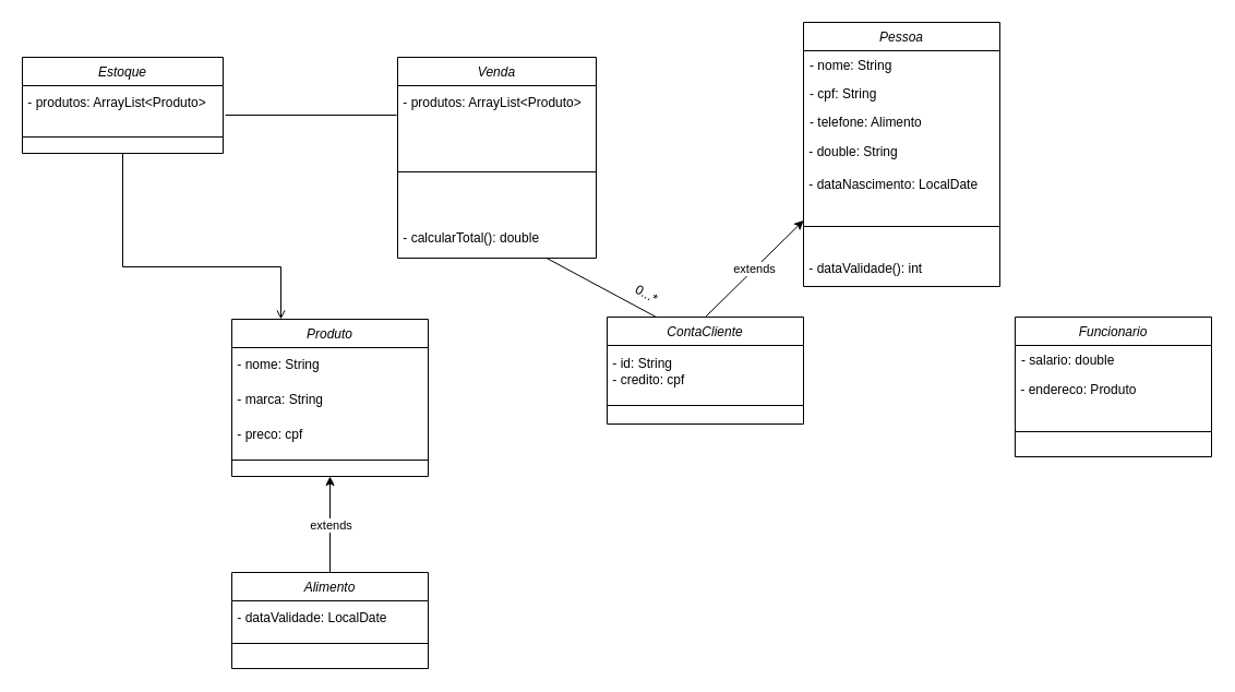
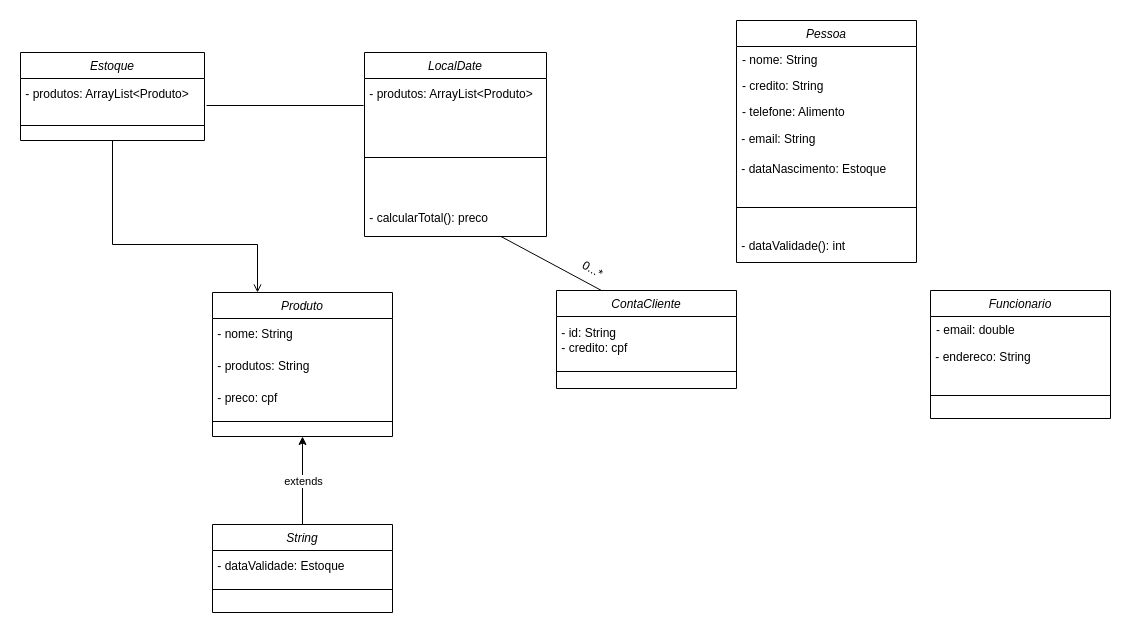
- <mxCell id="24" value="Venda" style="swimlane;fontStyle=2;align=center;verticalAlign=top;childLayout=stackLayout;horizontal=1;startSize=26;horizontalStack=0;resizeParent=1;resizeLast=0;collapsible=1;marginBottom=0;rounded=0;shadow=0;strokeWidth=1;" vertex="1" parent="1"><mxGeometry x="364" y="52" width="182" height="184" as="geometry"><mxRectangle x="230" y="140" width="160" height="26" as="alternateBounds" /></mxGeometry></mxCell>
+ <mxCell id="24" value="LocalDate" style="swimlane;fontStyle=2;align=center;verticalAlign=top;childLayout=stackLayout;horizontal=1;startSize=26;horizontalStack=0;resizeParent=1;resizeLast=0;collapsible=1;marginBottom=0;rounded=0;shadow=0;strokeWidth=1;" vertex="1" parent="1"><mxGeometry x="364" y="52" width="182" height="184" as="geometry"><mxRectangle x="230" y="140" width="160" height="26" as="alternateBounds" /></mxGeometry></mxCell>
- <mxCell id="4" value="- cpf: String" style="text;align=left;verticalAlign=top;spacingLeft=4;spacingRight=4;overflow=hidden;rotatable=0;points=[[0,0.5],[1,0.5]];portConstraint=eastwest;rounded=0;shadow=0;html=0;" vertex="1" parent="2"><mxGeometry y="52" width="180" height="26" as="geometry" /></mxCell>
+ <mxCell id="4" value="- credito: String" style="text;align=left;verticalAlign=top;spacingLeft=4;spacingRight=4;overflow=hidden;rotatable=0;points=[[0,0.5],[1,0.5]];portConstraint=eastwest;rounded=0;shadow=0;html=0;" vertex="1" parent="2"><mxGeometry y="52" width="180" height="26" as="geometry" /></mxCell>
- <mxCell id="6" value="&amp;nbsp;- double: String" style="text;html=1;align=left;verticalAlign=middle;resizable=0;points=[];autosize=1;strokeColor=none;fillColor=none;" vertex="1" parent="2"><mxGeometry y="104" width="180" height="30" as="geometry" /></mxCell>
+ <mxCell id="6" value="&amp;nbsp;- email: String" style="text;html=1;align=left;verticalAlign=middle;resizable=0;points=[];autosize=1;strokeColor=none;fillColor=none;" vertex="1" parent="2"><mxGeometry y="104" width="180" height="30" as="geometry" /></mxCell>
- <mxCell id="7" value="&amp;nbsp;- dataNascimento: LocalDate" style="text;html=1;align=left;verticalAlign=middle;resizable=0;points=[];autosize=1;strokeColor=none;fillColor=none;" vertex="1" parent="2"><mxGeometry y="134" width="180" height="30" as="geometry" /></mxCell>
+ <mxCell id="7" value="&amp;nbsp;- dataNascimento: Estoque" style="text;html=1;align=left;verticalAlign=middle;resizable=0;points=[];autosize=1;strokeColor=none;fillColor=none;" vertex="1" parent="2"><mxGeometry y="134" width="180" height="30" as="geometry" /></mxCell>
- <mxCell id="27" value="&amp;nbsp;- calcularTotal(): double" style="text;html=1;align=left;verticalAlign=top;resizable=0;points=[];autosize=1;strokeColor=none;fillColor=none;" vertex="1" parent="24"><mxGeometry y="152" width="182" height="32" as="geometry" /></mxCell>
+ <mxCell id="27" value="&amp;nbsp;- calcularTotal(): preco" style="text;html=1;align=left;verticalAlign=top;resizable=0;points=[];autosize=1;strokeColor=none;fillColor=none;" vertex="1" parent="24"><mxGeometry y="152" width="182" height="32" as="geometry" /></mxCell>
- <mxCell id="17" value="" style="endArrow=classic;html=1;rounded=0;exitX=0.5;exitY=0;exitDx=0;exitDy=0;entryX=0;entryY=0.75;entryDx=0;entryDy=0;" edge="1" parent="1" source="10" target="2"><mxGeometry relative="1" as="geometry"><mxPoint x="716" y="250" as="sourcePoint" /><mxPoint x="816" y="250" as="targetPoint" /></mxGeometry></mxCell>
- <mxCell id="18" value="extends" style="edgeLabel;resizable=0;html=1;align=center;verticalAlign=middle;" connectable="0" vertex="1" parent="17"><mxGeometry relative="1" as="geometry" /></mxCell>
- <mxCell id="14" value="- salario: double" style="text;align=left;verticalAlign=top;spacingLeft=4;spacingRight=4;overflow=hidden;rotatable=0;points=[[0,0.5],[1,0.5]];portConstraint=eastwest;rounded=0;shadow=0;html=0;" vertex="1" parent="13"><mxGeometry y="26" width="180" height="26" as="geometry" /></mxCell>
+ <mxCell id="14" value="- email: double" style="text;align=left;verticalAlign=top;spacingLeft=4;spacingRight=4;overflow=hidden;rotatable=0;points=[[0,0.5],[1,0.5]];portConstraint=eastwest;rounded=0;shadow=0;html=0;" vertex="1" parent="13"><mxGeometry y="26" width="180" height="26" as="geometry" /></mxCell>
- <mxCell id="15" value="&amp;nbsp;- endereco: Produto" style="text;html=1;align=left;verticalAlign=middle;resizable=0;points=[];autosize=1;strokeColor=none;fillColor=none;" vertex="1" parent="13"><mxGeometry y="52" width="180" height="30" as="geometry" /></mxCell>
+ <mxCell id="15" value="&amp;nbsp;- endereco: String" style="text;html=1;align=left;verticalAlign=middle;resizable=0;points=[];autosize=1;strokeColor=none;fillColor=none;" vertex="1" parent="13"><mxGeometry y="52" width="180" height="30" as="geometry" /></mxCell>
- <mxCell id="21" value="&amp;nbsp;- marca: String" style="text;html=1;align=left;verticalAlign=middle;resizable=0;points=[];autosize=1;strokeColor=none;fillColor=none;" vertex="1" parent="19"><mxGeometry y="58" width="180" height="32" as="geometry" /></mxCell>
+ <mxCell id="21" value="&amp;nbsp;- produtos: String" style="text;html=1;align=left;verticalAlign=middle;resizable=0;points=[];autosize=1;strokeColor=none;fillColor=none;" vertex="1" parent="19"><mxGeometry y="58" width="180" height="32" as="geometry" /></mxCell>
- <mxCell id="30" value="Alimento" style="swimlane;fontStyle=2;align=center;verticalAlign=top;childLayout=stackLayout;horizontal=1;startSize=26;horizontalStack=0;resizeParent=1;resizeLast=0;collapsible=1;marginBottom=0;rounded=0;shadow=0;strokeWidth=1;" vertex="1" parent="1"><mxGeometry x="212" y="524" width="180" height="88" as="geometry"><mxRectangle x="230" y="140" width="160" height="26" as="alternateBounds" /></mxGeometry></mxCell>
+ <mxCell id="30" value="String" style="swimlane;fontStyle=2;align=center;verticalAlign=top;childLayout=stackLayout;horizontal=1;startSize=26;horizontalStack=0;resizeParent=1;resizeLast=0;collapsible=1;marginBottom=0;rounded=0;shadow=0;strokeWidth=1;" vertex="1" parent="1"><mxGeometry x="212" y="524" width="180" height="88" as="geometry"><mxRectangle x="230" y="140" width="160" height="26" as="alternateBounds" /></mxGeometry></mxCell>
- <mxCell id="31" value="&amp;nbsp;- dataValidade: LocalDate" style="text;html=1;align=left;verticalAlign=middle;resizable=0;points=[];autosize=1;strokeColor=none;fillColor=none;" vertex="1" parent="30"><mxGeometry y="26" width="180" height="32" as="geometry" /></mxCell>
+ <mxCell id="31" value="&amp;nbsp;- dataValidade: Estoque" style="text;html=1;align=left;verticalAlign=middle;resizable=0;points=[];autosize=1;strokeColor=none;fillColor=none;" vertex="1" parent="30"><mxGeometry y="26" width="180" height="32" as="geometry" /></mxCell>
